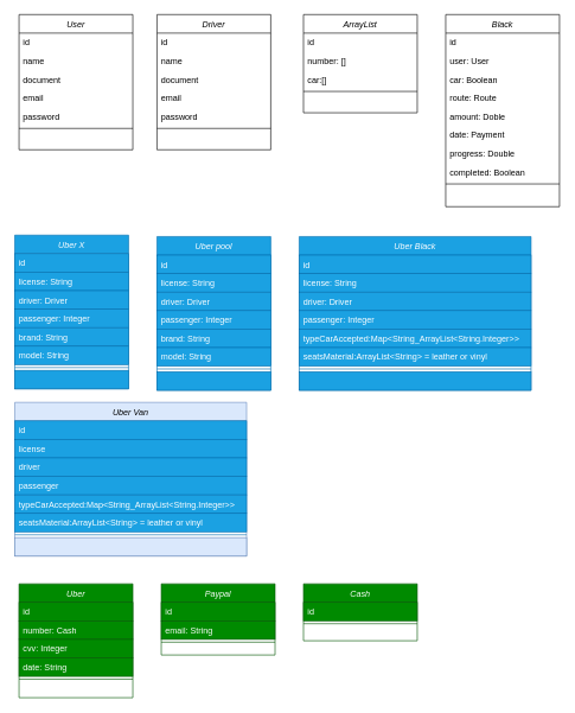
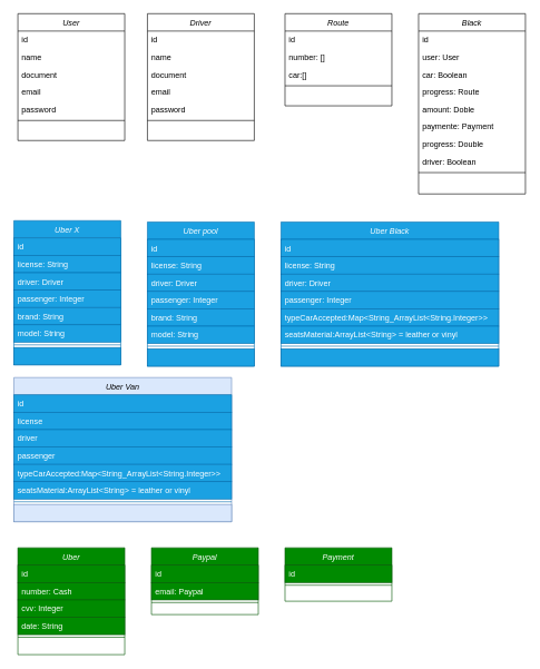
- <mxCell id="16" value="ArrayList" style="swimlane;fontStyle=2;align=center;verticalAlign=top;childLayout=stackLayout;horizontal=1;startSize=26;horizontalStack=0;resizeParent=1;resizeLast=0;collapsible=1;marginBottom=0;rounded=0;shadow=0;strokeWidth=1;" parent="1" vertex="1"><mxGeometry x="426" y="20" width="160" height="138" as="geometry"><mxRectangle x="230" y="140" width="160" height="26" as="alternateBounds" /></mxGeometry></mxCell>
+ <mxCell id="16" value="Route" style="swimlane;fontStyle=2;align=center;verticalAlign=top;childLayout=stackLayout;horizontal=1;startSize=26;horizontalStack=0;resizeParent=1;resizeLast=0;collapsible=1;marginBottom=0;rounded=0;shadow=0;strokeWidth=1;" parent="1" vertex="1"><mxGeometry x="426" y="20" width="160" height="138" as="geometry"><mxRectangle x="230" y="140" width="160" height="26" as="alternateBounds" /></mxGeometry></mxCell>
- <mxCell id="74" value="route: Route" style="text;align=left;verticalAlign=top;spacingLeft=4;spacingRight=4;overflow=hidden;rotatable=0;points=[[0,0.5],[1,0.5]];portConstraint=eastwest;rounded=0;shadow=0;html=0;" parent="70" vertex="1"><mxGeometry y="104" width="160" height="26" as="geometry" /></mxCell>
+ <mxCell id="74" value="progress: Route" style="text;align=left;verticalAlign=top;spacingLeft=4;spacingRight=4;overflow=hidden;rotatable=0;points=[[0,0.5],[1,0.5]];portConstraint=eastwest;rounded=0;shadow=0;html=0;" parent="70" vertex="1"><mxGeometry y="104" width="160" height="26" as="geometry" /></mxCell>
- <mxCell id="76" value="date: Payment" style="text;align=left;verticalAlign=top;spacingLeft=4;spacingRight=4;overflow=hidden;rotatable=0;points=[[0,0.5],[1,0.5]];portConstraint=eastwest;rounded=0;shadow=0;html=0;" parent="70" vertex="1"><mxGeometry y="156" width="160" height="26" as="geometry" /></mxCell>
+ <mxCell id="76" value="paymente: Payment" style="text;align=left;verticalAlign=top;spacingLeft=4;spacingRight=4;overflow=hidden;rotatable=0;points=[[0,0.5],[1,0.5]];portConstraint=eastwest;rounded=0;shadow=0;html=0;" parent="70" vertex="1"><mxGeometry y="156" width="160" height="26" as="geometry" /></mxCell>
- <mxCell id="78" value="completed: Boolean" style="text;align=left;verticalAlign=top;spacingLeft=4;spacingRight=4;overflow=hidden;rotatable=0;points=[[0,0.5],[1,0.5]];portConstraint=eastwest;rounded=0;shadow=0;html=0;" parent="70" vertex="1"><mxGeometry y="208" width="160" height="26" as="geometry" /></mxCell>
+ <mxCell id="78" value="driver: Boolean" style="text;align=left;verticalAlign=top;spacingLeft=4;spacingRight=4;overflow=hidden;rotatable=0;points=[[0,0.5],[1,0.5]];portConstraint=eastwest;rounded=0;shadow=0;html=0;" parent="70" vertex="1"><mxGeometry y="208" width="160" height="26" as="geometry" /></mxCell>
- <mxCell id="67" value="Cash" style="swimlane;fontStyle=2;align=center;verticalAlign=top;childLayout=stackLayout;horizontal=1;startSize=26;horizontalStack=0;resizeParent=1;resizeLast=0;collapsible=1;marginBottom=0;rounded=0;shadow=0;strokeWidth=1;fillColor=#008a00;strokeColor=#005700;fontColor=#ffffff;" parent="1" vertex="1"><mxGeometry x="426" y="820" width="160" height="80" as="geometry"><mxRectangle x="140" y="120" width="160" height="26" as="alternateBounds" /></mxGeometry></mxCell>
+ <mxCell id="67" value="Payment" style="swimlane;fontStyle=2;align=center;verticalAlign=top;childLayout=stackLayout;horizontal=1;startSize=26;horizontalStack=0;resizeParent=1;resizeLast=0;collapsible=1;marginBottom=0;rounded=0;shadow=0;strokeWidth=1;fillColor=#008a00;strokeColor=#005700;fontColor=#ffffff;" parent="1" vertex="1"><mxGeometry x="426" y="820" width="160" height="80" as="geometry"><mxRectangle x="140" y="120" width="160" height="26" as="alternateBounds" /></mxGeometry></mxCell>
- <mxCell id="65" value="email: String" style="text;align=left;verticalAlign=top;spacingLeft=4;spacingRight=4;overflow=hidden;rotatable=0;points=[[0,0.5],[1,0.5]];portConstraint=eastwest;rounded=0;shadow=0;html=0;fillColor=#008a00;strokeColor=#005700;fontColor=#ffffff;" parent="63" vertex="1"><mxGeometry y="52" width="160" height="26" as="geometry" /></mxCell>
+ <mxCell id="65" value="email: Paypal" style="text;align=left;verticalAlign=top;spacingLeft=4;spacingRight=4;overflow=hidden;rotatable=0;points=[[0,0.5],[1,0.5]];portConstraint=eastwest;rounded=0;shadow=0;html=0;fillColor=#008a00;strokeColor=#005700;fontColor=#ffffff;" parent="63" vertex="1"><mxGeometry y="52" width="160" height="26" as="geometry" /></mxCell>
